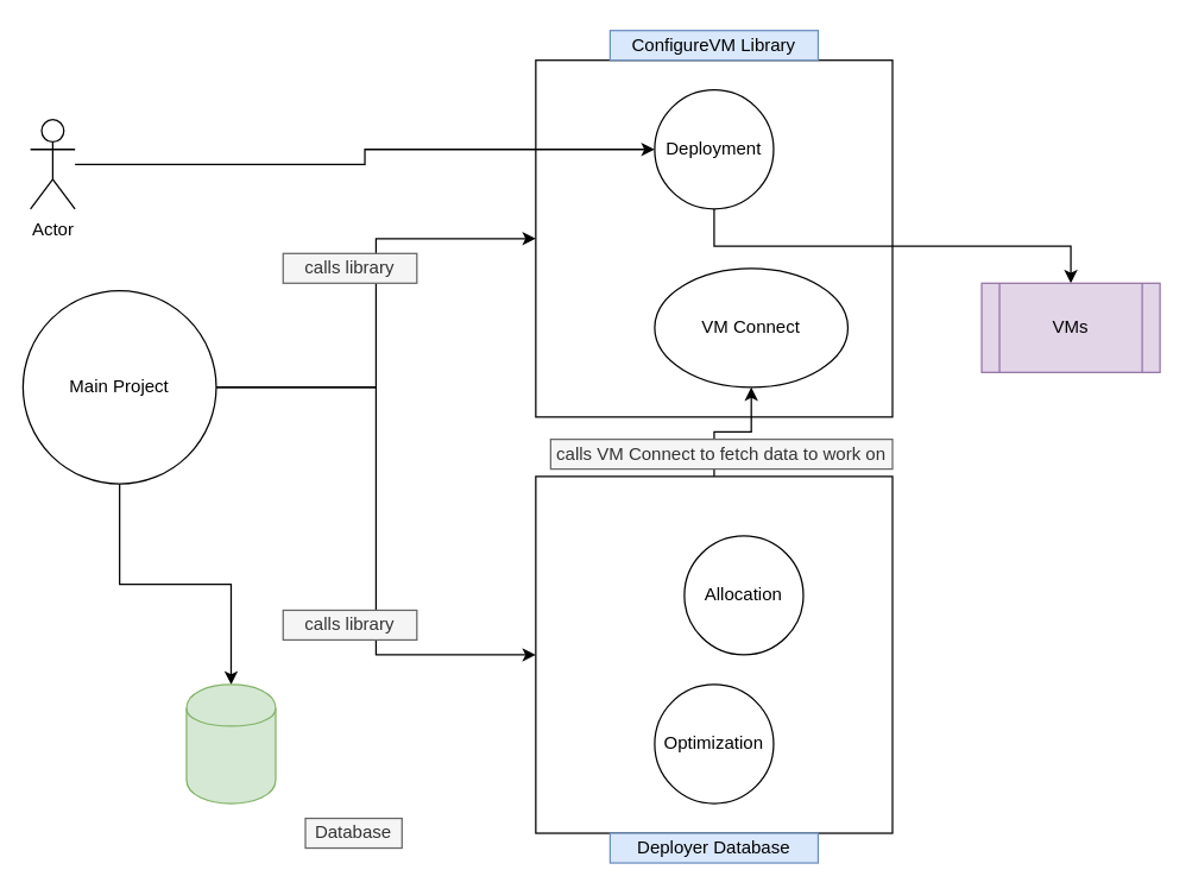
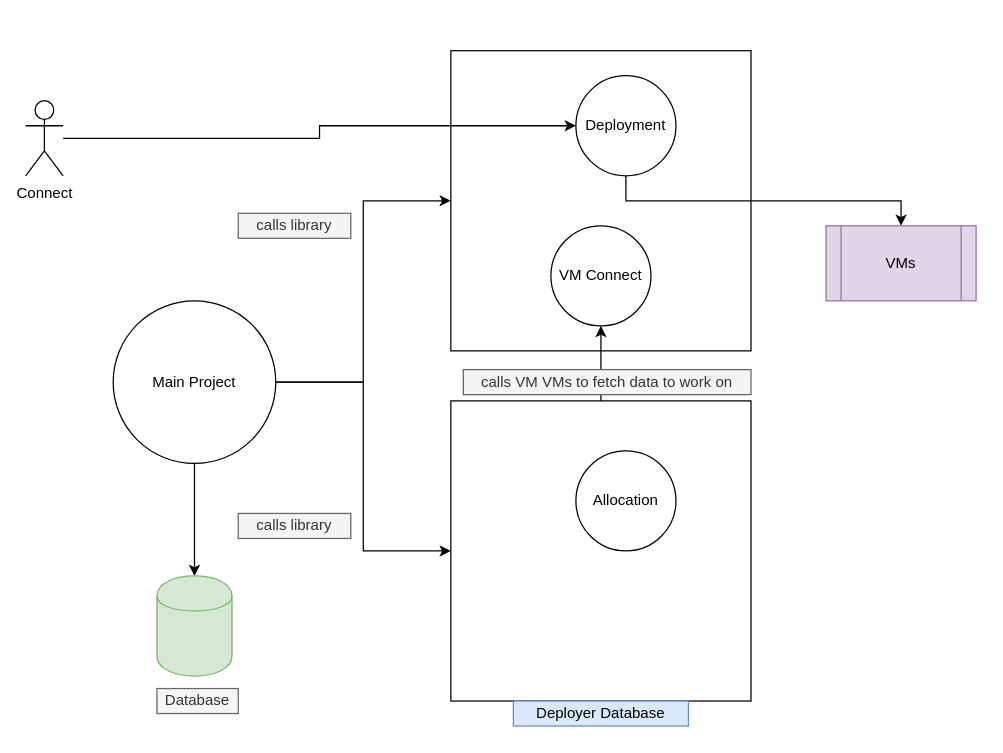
- <mxCell id="14" value="ConfigureVM Library" style="text;html=1;strokeColor=#6c8ebf;fillColor=#dae8fc;align=center;verticalAlign=middle;whiteSpace=wrap;rounded=0;" vertex="1" parent="1"><mxGeometry x="410" y="20" width="140" height="20" as="geometry" /></mxCell>
- <mxCell id="8" value="Deployment" style="ellipse;whiteSpace=wrap;html=1;aspect=fixed;" vertex="1" parent="1"><mxGeometry x="440" y="60" width="80" height="80" as="geometry" /></mxCell>
+ <mxCell id="8" value="Deployment" style="ellipse;whiteSpace=wrap;html=1;aspect=fixed;" vertex="1" parent="1"><mxGeometry x="460" y="60" width="80" height="80" as="geometry" /></mxCell>
- <mxCell id="23" value="Actor" style="shape=umlActor;verticalLabelPosition=bottom;labelBackgroundColor=#ffffff;verticalAlign=top;html=1;outlineConnect=0;" vertex="1" parent="1"><mxGeometry x="20" y="80" width="30" height="60" as="geometry" /></mxCell>
+ <mxCell id="23" value="Connect" style="shape=umlActor;verticalLabelPosition=bottom;labelBackgroundColor=#ffffff;verticalAlign=top;html=1;outlineConnect=0;" vertex="1" parent="1"><mxGeometry x="20" y="80" width="30" height="60" as="geometry" /></mxCell>
- <mxCell id="9" value="VM Connect" style="ellipse;whiteSpace=wrap;html=1;aspect=fixed;" vertex="1" parent="1"><mxGeometry x="440" y="180" width="130" height="80" as="geometry" /></mxCell>
+ <mxCell id="9" value="VM Connect" style="ellipse;whiteSpace=wrap;html=1;aspect=fixed;" vertex="1" parent="1"><mxGeometry x="440" y="180" width="80" height="80" as="geometry" /></mxCell>
- <mxCell id="21" value="VMs" style="shape=process;whiteSpace=wrap;html=1;backgroundOutline=1;fillColor=#e1d5e7;strokeColor=#9673a6;" vertex="1" parent="1"><mxGeometry x="660" y="190" width="120" height="60" as="geometry" /></mxCell>
+ <mxCell id="21" value="VMs" style="shape=process;whiteSpace=wrap;html=1;backgroundOutline=1;fillColor=#e1d5e7;strokeColor=#9673a6;" vertex="1" parent="1"><mxGeometry x="660" y="180" width="120" height="60" as="geometry" /></mxCell>
- <mxCell id="5" value="Main Project" style="ellipse;whiteSpace=wrap;html=1;aspect=fixed;" vertex="1" parent="1"><mxGeometry x="15" y="195" width="130" height="130" as="geometry" /></mxCell>
+ <mxCell id="5" value="Main Project" style="ellipse;whiteSpace=wrap;html=1;aspect=fixed;" vertex="1" parent="1"><mxGeometry x="90" y="240" width="130" height="130" as="geometry" /></mxCell>
- <mxCell id="18" value="calls VM Connect to fetch data to work on" style="text;html=1;strokeColor=#666666;fillColor=#f5f5f5;align=center;verticalAlign=middle;whiteSpace=wrap;rounded=0;fontColor=#333333;" vertex="1" parent="1"><mxGeometry x="370" y="295" width="230" height="20" as="geometry" /></mxCell>
+ <mxCell id="18" value="calls VM VMs to fetch data to work on" style="text;html=1;strokeColor=#666666;fillColor=#f5f5f5;align=center;verticalAlign=middle;whiteSpace=wrap;rounded=0;fontColor=#333333;" vertex="1" parent="1"><mxGeometry x="370" y="295" width="230" height="20" as="geometry" /></mxCell>
- <mxCell id="13" value="Optimization" style="ellipse;whiteSpace=wrap;html=1;aspect=fixed;" vertex="1" parent="1"><mxGeometry x="440" y="460" width="80" height="80" as="geometry" /></mxCell>
- <mxCell id="20" value="Database" style="text;html=1;strokeColor=#666666;fillColor=#f5f5f5;align=center;verticalAlign=middle;whiteSpace=wrap;rounded=0;fontColor=#333333;" vertex="1" parent="1"><mxGeometry x="205" y="550" width="65" height="20" as="geometry" /></mxCell>
+ <mxCell id="20" value="Database" style="text;html=1;strokeColor=#666666;fillColor=#f5f5f5;align=center;verticalAlign=middle;whiteSpace=wrap;rounded=0;fontColor=#333333;" vertex="1" parent="1"><mxGeometry x="125" y="550" width="65" height="20" as="geometry" /></mxCell>
